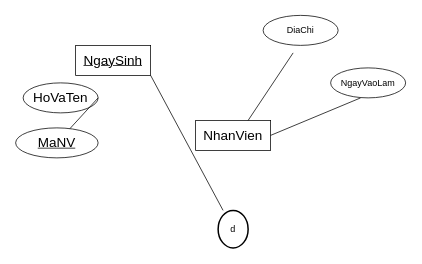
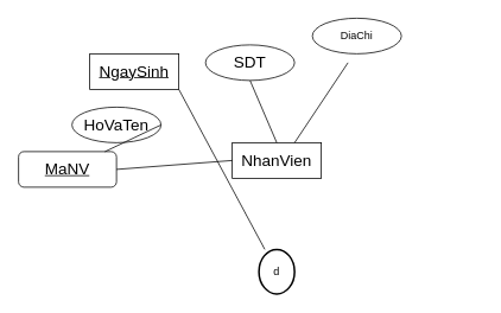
+ <mxCell id="6" value="&lt;font style=&quot;font-size: 18px;&quot;&gt;SDT&lt;/font&gt;" style="ellipse;whiteSpace=wrap;html=1;align=center;" vertex="1" parent="1"><mxGeometry x="230" y="50" width="100" height="40" as="geometry" /></mxCell>
- <mxCell id="5" value="NgayVaoLam" style="ellipse;whiteSpace=wrap;html=1;align=center;" vertex="1" parent="1"><mxGeometry x="440" y="90" width="100" height="40" as="geometry" /></mxCell>
+ <mxCell id="13" value="" style="endArrow=none;html=1;rounded=0;exitX=0.5;exitY=0;exitDx=0;exitDy=0;entryX=0.5;entryY=1;entryDx=0;entryDy=0;" edge="1" parent="1" source="2" target="6"><mxGeometry relative="1" as="geometry"><mxPoint x="370" y="190" as="sourcePoint" /><mxPoint x="520" y="180" as="targetPoint" /></mxGeometry></mxCell>
- <mxCell id="4" value="&lt;font style=&quot;font-size: 18px;&quot;&gt;HoVaTen&lt;/font&gt;" style="ellipse;whiteSpace=wrap;html=1;align=center;" vertex="1" parent="1"><mxGeometry x="30" y="110" width="100" height="40" as="geometry" /></mxCell>
+ <mxCell id="4" value="&lt;font style=&quot;font-size: 18px;&quot;&gt;HoVaTen&lt;/font&gt;" style="ellipse;whiteSpace=wrap;html=1;align=center;" vertex="1" parent="1"><mxGeometry x="80" y="120" width="100" height="40" as="geometry" /></mxCell>
- <mxCell id="11" value="" style="endArrow=none;html=1;rounded=0;entryX=1;entryY=0.5;entryDx=0;entryDy=0;exitX=0.4;exitY=1;exitDx=0;exitDy=0;exitPerimeter=0;" edge="1" parent="1" source="5" target="2"><mxGeometry relative="1" as="geometry"><mxPoint x="350" y="420" as="sourcePoint" /><mxPoint x="510" y="420" as="targetPoint" /></mxGeometry></mxCell>
+ <mxCell id="9" value="" style="endArrow=none;html=1;rounded=0;exitX=1;exitY=0.5;exitDx=0;exitDy=0;entryX=0;entryY=0.5;entryDx=0;entryDy=0;" edge="1" parent="1" source="7" target="2"><mxGeometry relative="1" as="geometry"><mxPoint x="350" y="420" as="sourcePoint" /><mxPoint x="250" y="190" as="targetPoint" /></mxGeometry></mxCell>
- <mxCell id="7" value="&lt;font style=&quot;font-size: 18px;&quot;&gt;MaNV&lt;/font&gt;" style="ellipse;whiteSpace=wrap;html=1;align=center;fontStyle=4;" vertex="1" parent="1"><mxGeometry x="20" y="170" width="110" height="40" as="geometry" /></mxCell>
+ <mxCell id="7" value="&lt;font style=&quot;font-size: 18px;&quot;&gt;MaNV&lt;/font&gt;" style="whiteSpace=wrap;html=1;align=center;fontStyle=4;rounded=1;" vertex="1" parent="1"><mxGeometry x="20" y="170" width="110" height="40" as="geometry" /></mxCell>
